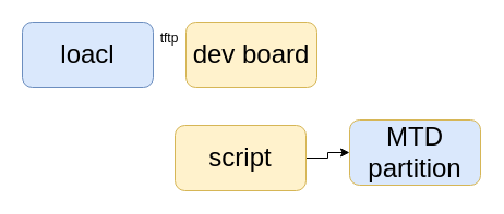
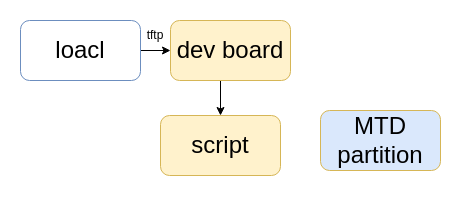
- <mxCell id="3" value="&lt;font style=&quot;font-size: 24px;&quot;&gt;loacl&lt;/font&gt;" style="rounded=1;whiteSpace=wrap;html=1;fillColor=#dae8fc;strokeColor=#6c8ebf;" vertex="1" parent="1"><mxGeometry x="20" y="20" width="120" height="60" as="geometry" /></mxCell>
+ <mxCell id="3" value="&lt;font style=&quot;font-size: 24px;&quot;&gt;loacl&lt;/font&gt;" style="rounded=1;whiteSpace=wrap;html=1;fillColor=#ffffff;strokeColor=#6c8ebf;" vertex="1" parent="1"><mxGeometry x="20" y="20" width="120" height="60" as="geometry" /></mxCell>
+ <mxCell id="2" style="edgeStyle=orthogonalEdgeStyle;rounded=0;orthogonalLoop=1;jettySize=auto;html=1;exitX=1;exitY=0.5;exitDx=0;exitDy=0;entryX=0;entryY=0.5;entryDx=0;entryDy=0;" edge="1" parent="1" source="3" target="5"><mxGeometry relative="1" as="geometry" /></mxCell>
+ <mxCell id="4" style="edgeStyle=orthogonalEdgeStyle;rounded=0;orthogonalLoop=1;jettySize=auto;html=1;exitX=0.5;exitY=1;exitDx=0;exitDy=0;entryX=0.5;entryY=0;entryDx=0;entryDy=0;" edge="1" parent="1" source="5" target="8"><mxGeometry relative="1" as="geometry" /></mxCell>
- <mxCell id="7" style="edgeStyle=orthogonalEdgeStyle;rounded=0;orthogonalLoop=1;jettySize=auto;html=1;exitX=1;exitY=0.5;exitDx=0;exitDy=0;entryX=0;entryY=0.5;entryDx=0;entryDy=0;" edge="1" parent="1" source="8" target="9"><mxGeometry relative="1" as="geometry" /></mxCell>
